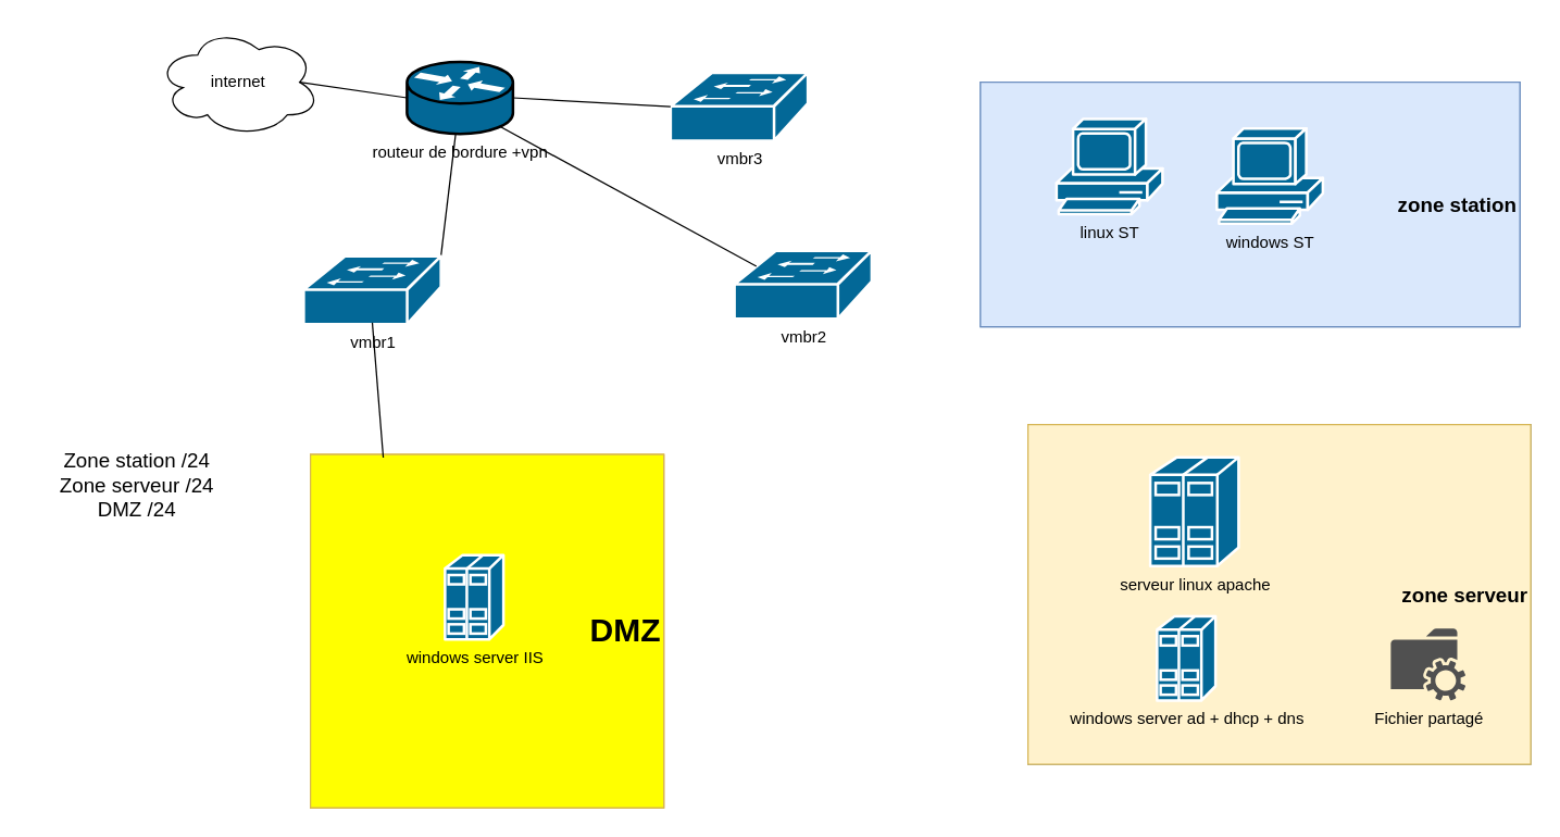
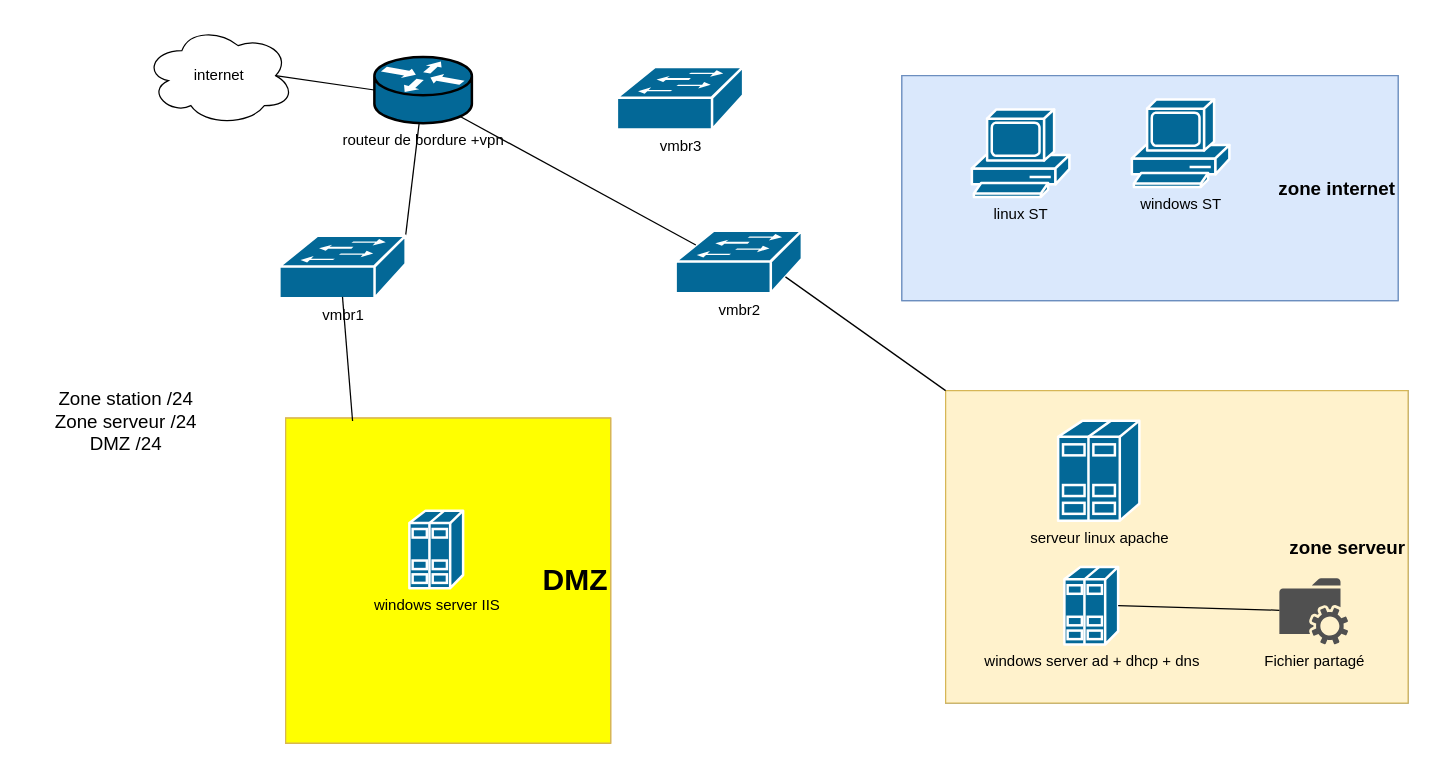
- <mxCell id="25" value="" style="endArrow=none;html=1;entryX=0;entryY=0.5;entryDx=0;entryDy=0;entryPerimeter=0;exitX=1;exitY=0.5;exitDx=0;exitDy=0;exitPerimeter=0;" edge="1" parent="1" source="2" target="24"><mxGeometry width="50" height="50" relative="1" as="geometry"><mxPoint x="567" y="173" as="sourcePoint" /><mxPoint x="617" y="123" as="targetPoint" /></mxGeometry></mxCell>
- <mxCell id="14" value="windows ST" style="shape=mxgraph.cisco.computers_and_peripherals.pc;html=1;pointerEvents=1;dashed=0;fillColor=#036897;strokeColor=#ffffff;strokeWidth=2;verticalLabelPosition=bottom;verticalAlign=top;align=center;outlineConnect=0;" parent="11" vertex="1"><mxGeometry x="174" y="34" width="78" height="70" as="geometry" /></mxCell>
+ <mxCell id="14" value="windows ST" style="shape=mxgraph.cisco.computers_and_peripherals.pc;html=1;pointerEvents=1;dashed=0;fillColor=#036897;strokeColor=#ffffff;strokeWidth=2;verticalLabelPosition=bottom;verticalAlign=top;align=center;outlineConnect=0;" parent="11" vertex="1"><mxGeometry x="184" y="19" width="78" height="70" as="geometry" /></mxCell>
- <mxCell id="12" value="&lt;font size=&quot;1&quot; style=&quot;&quot;&gt;&lt;b style=&quot;font-size: 15px;&quot;&gt;zone station&lt;/b&gt;&lt;/font&gt;" style="rounded=0;whiteSpace=wrap;html=1;fillColor=#dae8fc;strokeColor=#6c8ebf;align=right;" parent="11" vertex="1"><mxGeometry width="397" height="180" as="geometry" /></mxCell>
+ <mxCell id="12" value="&lt;font size=&quot;1&quot; style=&quot;&quot;&gt;&lt;b style=&quot;font-size: 15px;&quot;&gt;zone internet&lt;/b&gt;&lt;/font&gt;" style="rounded=0;whiteSpace=wrap;html=1;fillColor=#dae8fc;strokeColor=#6c8ebf;align=right;" parent="11" vertex="1"><mxGeometry width="397" height="180" as="geometry" /></mxCell>
+ <mxCell id="27" value="" style="endArrow=none;html=1;entryX=0.87;entryY=0.74;entryDx=0;entryDy=0;entryPerimeter=0;exitX=0;exitY=0;exitDx=0;exitDy=0;" edge="1" parent="1" source="6" target="4"><mxGeometry width="50" height="50" relative="1" as="geometry"><mxPoint x="640" y="291" as="sourcePoint" /><mxPoint x="690" y="241" as="targetPoint" /></mxGeometry></mxCell>
- <mxCell id="21" value="Zone station /24&lt;br&gt;Zone serveur /24&lt;br&gt;DMZ /24" style="text;html=1;strokeColor=none;fillColor=none;align=center;verticalAlign=middle;whiteSpace=wrap;rounded=0;glass=0;fillStyle=auto;fontSize=15;" parent="1" vertex="1"><mxGeometry x="20" y="341" width="161" height="30" as="geometry" /></mxCell>
+ <mxCell id="21" value="Zone station /24&lt;br&gt;Zone serveur /24&lt;br&gt;DMZ /24" style="text;html=1;strokeColor=none;fillColor=none;align=center;verticalAlign=middle;whiteSpace=wrap;rounded=0;glass=0;fillStyle=auto;fontSize=15;" parent="1" vertex="1"><mxGeometry x="20" y="321" width="161" height="30" as="geometry" /></mxCell>
+ <mxCell id="10" value="" style="endArrow=none;html=1;exitX=1;exitY=0.5;exitDx=0;exitDy=0;exitPerimeter=0;" edge="1" parent="5" source="8" target="9"><mxGeometry width="50" height="50" relative="1" as="geometry"><mxPoint x="-313" y="-67" as="sourcePoint" /><mxPoint x="-263" y="-117" as="targetPoint" /></mxGeometry></mxCell>
